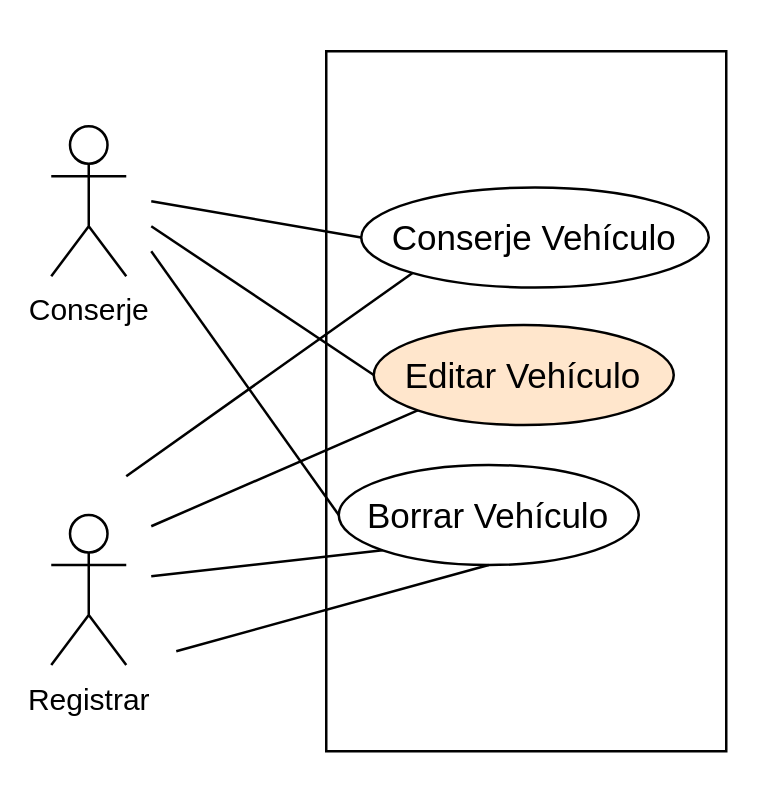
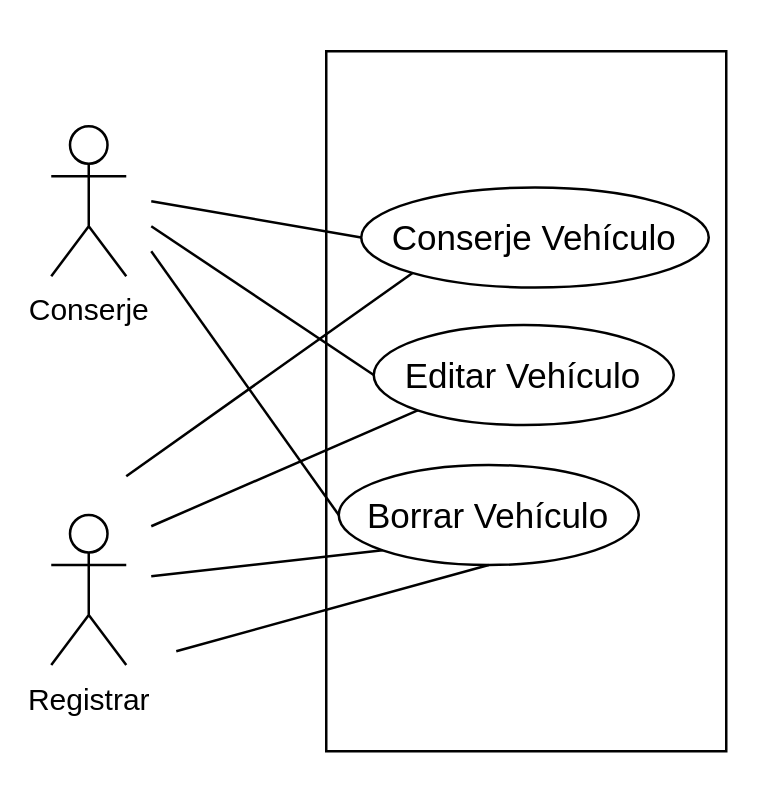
- <mxCell id="7" value="&lt;font style=&quot;font-size: 14px&quot;&gt;Editar Vehículo&lt;/font&gt;" style="ellipse;whiteSpace=wrap;html=1;fillColor=#ffe6cc;" parent="1" vertex="1"><mxGeometry x="149" y="129.5" width="120" height="40" as="geometry" /></mxCell>
+ <mxCell id="7" value="&lt;font style=&quot;font-size: 14px&quot;&gt;Editar Vehículo&lt;/font&gt;" style="ellipse;whiteSpace=wrap;html=1;" parent="1" vertex="1"><mxGeometry x="149" y="129.5" width="120" height="40" as="geometry" /></mxCell>
